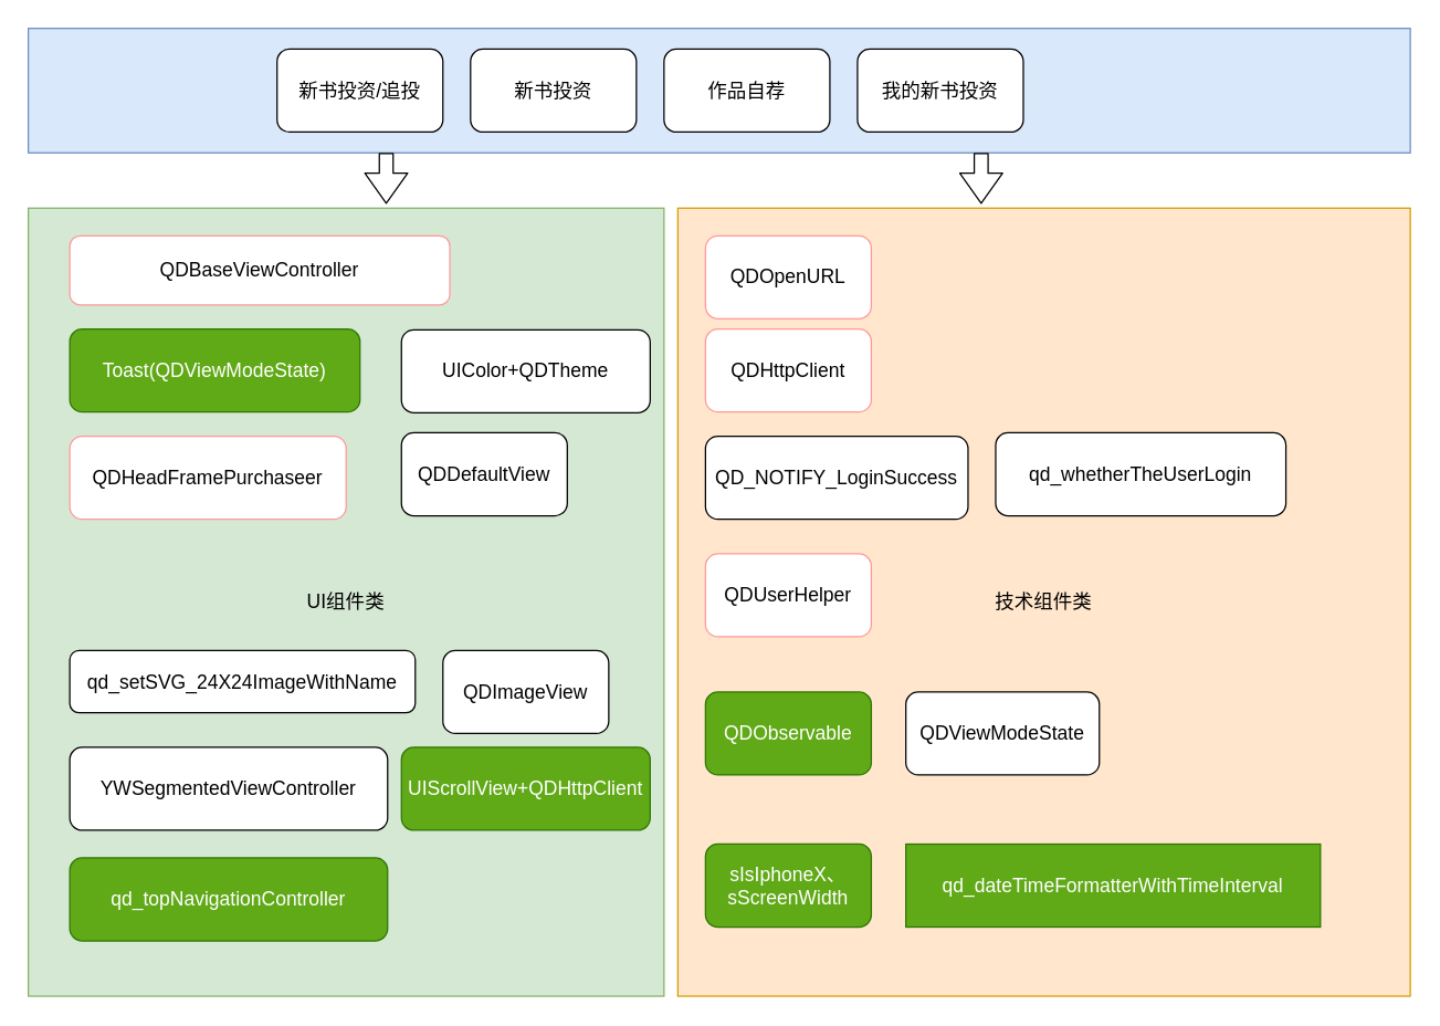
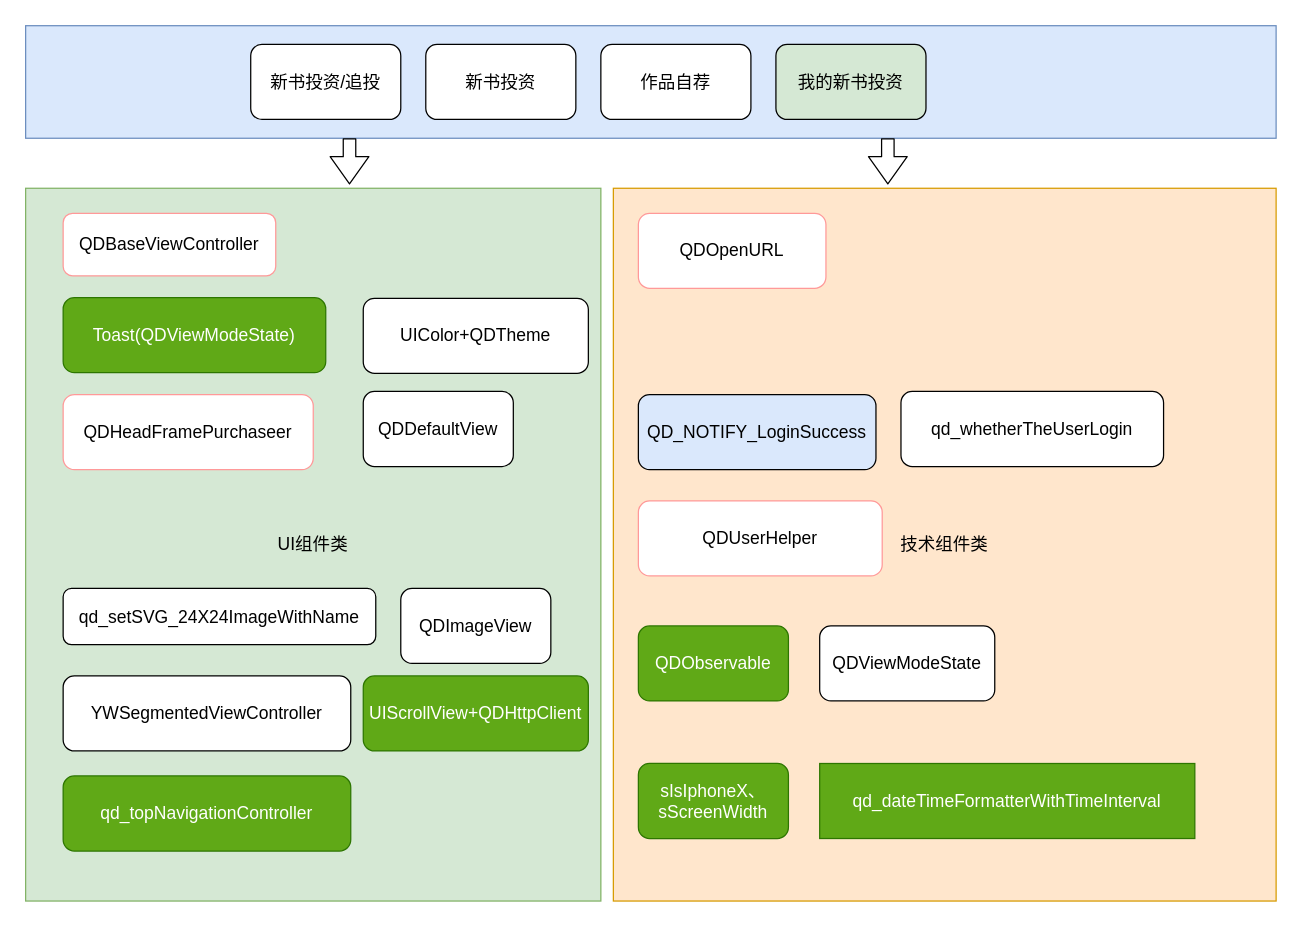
- <mxCell id="6" value="我的新书投资" style="rounded=1;whiteSpace=wrap;html=1;fontSize=14;" parent="1" vertex="1"><mxGeometry x="620" y="35" width="120" height="60" as="geometry" /></mxCell>
+ <mxCell id="6" value="我的新书投资" style="rounded=1;whiteSpace=wrap;html=1;fontSize=14;fillColor=#d5e8d4;" parent="1" vertex="1"><mxGeometry x="620" y="35" width="120" height="60" as="geometry" /></mxCell>
- <mxCell id="8" value="QDBaseViewController" style="rounded=1;whiteSpace=wrap;html=1;fontSize=14;strokeColor=#FF9999;" parent="1" vertex="1"><mxGeometry x="50" y="170" width="275" height="50" as="geometry" /></mxCell>
+ <mxCell id="8" value="QDBaseViewController" style="rounded=1;whiteSpace=wrap;html=1;fontSize=14;strokeColor=#FF9999;" parent="1" vertex="1"><mxGeometry x="50" y="170" width="170" height="50" as="geometry" /></mxCell>
- <mxCell id="13" value="QDOpenURL" style="rounded=1;whiteSpace=wrap;html=1;fontSize=14;strokeColor=#FF9999;" parent="1" vertex="1"><mxGeometry x="510" y="170" width="120" height="60" as="geometry" /></mxCell>
+ <mxCell id="13" value="QDOpenURL" style="rounded=1;whiteSpace=wrap;html=1;fontSize=14;strokeColor=#FF9999;" parent="1" vertex="1"><mxGeometry x="510" y="170" width="150" height="60" as="geometry" /></mxCell>
- <mxCell id="14" value="QDHttpClient" style="rounded=1;whiteSpace=wrap;html=1;fontSize=14;strokeColor=#FF9999;" parent="1" vertex="1"><mxGeometry x="510" y="237.5" width="120" height="60" as="geometry" /></mxCell>
- <mxCell id="11" value="QD_NOTIFY_LoginSuccess" style="rounded=1;whiteSpace=wrap;html=1;fontSize=14;" parent="1" vertex="1"><mxGeometry x="510" y="315" width="190" height="60" as="geometry" /></mxCell>
+ <mxCell id="11" value="QD_NOTIFY_LoginSuccess" style="rounded=1;whiteSpace=wrap;html=1;fontSize=14;fillColor=#dae8fc;" parent="1" vertex="1"><mxGeometry x="510" y="315" width="190" height="60" as="geometry" /></mxCell>
- <mxCell id="16" value="QDUserHelper" style="rounded=1;whiteSpace=wrap;html=1;fontSize=14;strokeColor=#FF9999;" parent="1" vertex="1"><mxGeometry x="510" y="400" width="120" height="60" as="geometry" /></mxCell>
+ <mxCell id="16" value="QDUserHelper" style="rounded=1;whiteSpace=wrap;html=1;fontSize=14;strokeColor=#FF9999;" parent="1" vertex="1"><mxGeometry x="510" y="400" width="195" height="60" as="geometry" /></mxCell>
